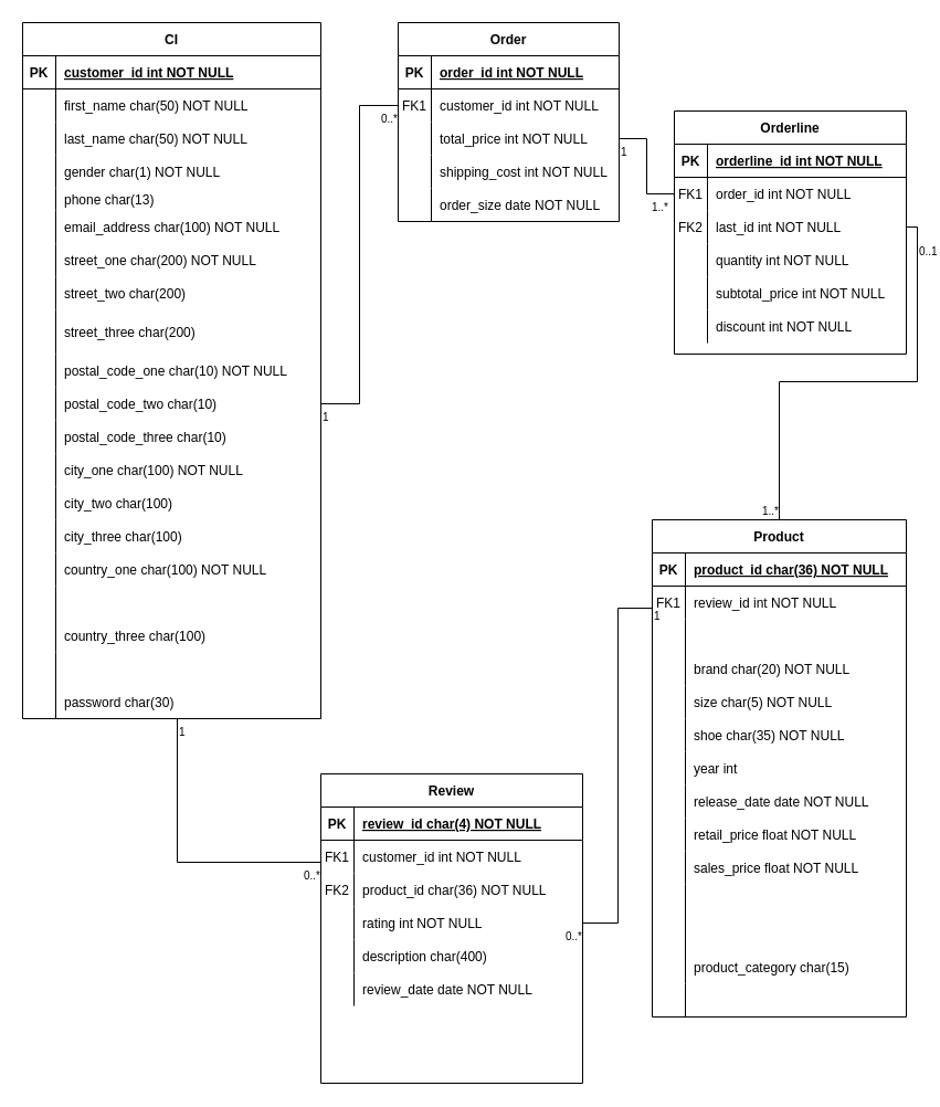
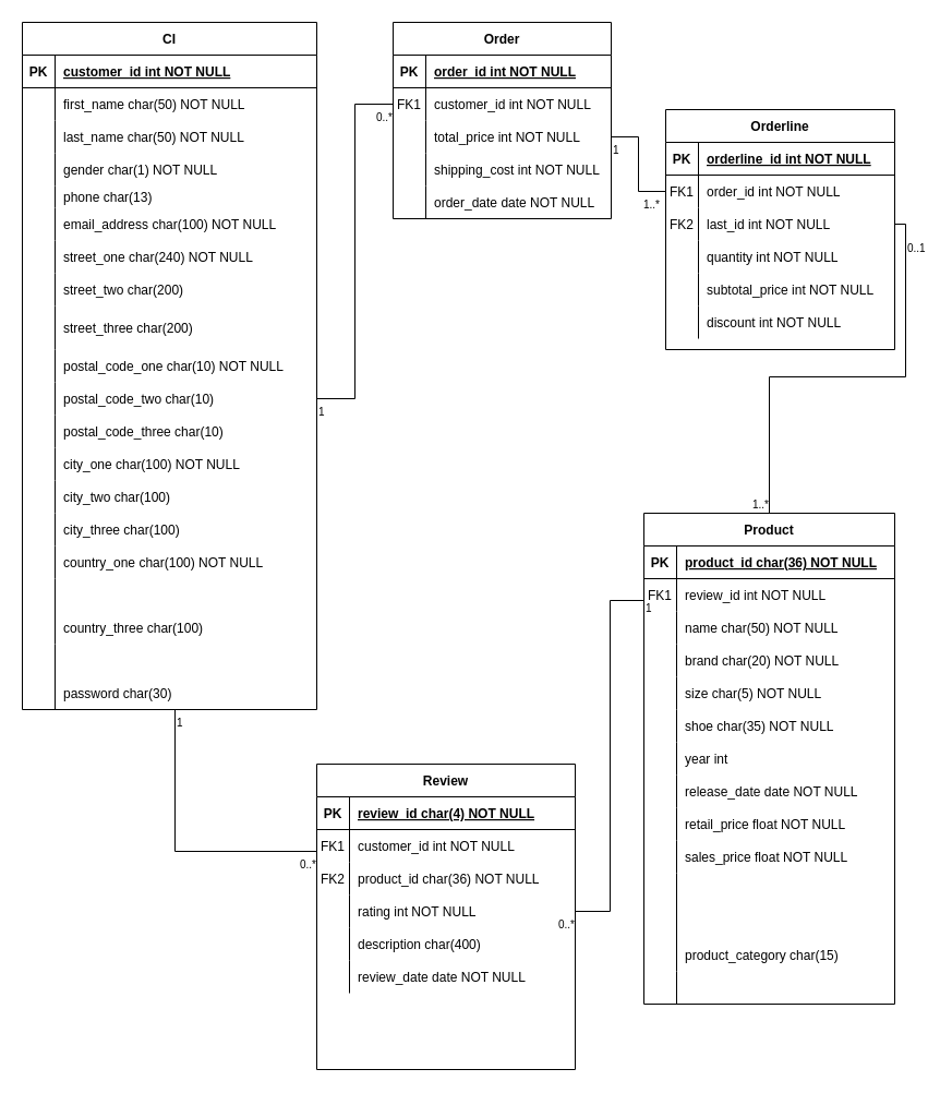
- <mxCell id="76" value="order_size date NOT NULL" style="shape=partialRectangle;connectable=0;fillColor=none;top=0;left=0;bottom=0;right=0;align=left;spacingLeft=6;overflow=hidden;" vertex="1" parent="74"><mxGeometry x="30" width="170" height="30" as="geometry" /></mxCell>
+ <mxCell id="76" value="order_date date NOT NULL" style="shape=partialRectangle;connectable=0;fillColor=none;top=0;left=0;bottom=0;right=0;align=left;spacingLeft=6;overflow=hidden;" vertex="1" parent="74"><mxGeometry x="30" width="170" height="30" as="geometry" /></mxCell>
- <mxCell id="23" value="street_one char(200) NOT NULL" style="shape=partialRectangle;connectable=0;fillColor=none;top=0;left=0;bottom=0;right=0;align=left;spacingLeft=6;overflow=hidden;" vertex="1" parent="21"><mxGeometry x="30" width="240" height="30" as="geometry" /></mxCell>
+ <mxCell id="23" value="street_one char(240) NOT NULL" style="shape=partialRectangle;connectable=0;fillColor=none;top=0;left=0;bottom=0;right=0;align=left;spacingLeft=6;overflow=hidden;" vertex="1" parent="21"><mxGeometry x="30" width="240" height="30" as="geometry" /></mxCell>
+ <mxCell id="114" value="name char(50) NOT NULL" style="shape=partialRectangle;connectable=0;fillColor=none;top=0;left=0;bottom=0;right=0;align=left;spacingLeft=6;overflow=hidden;" vertex="1" parent="112"><mxGeometry x="30" width="200" height="30" as="geometry" /></mxCell>
